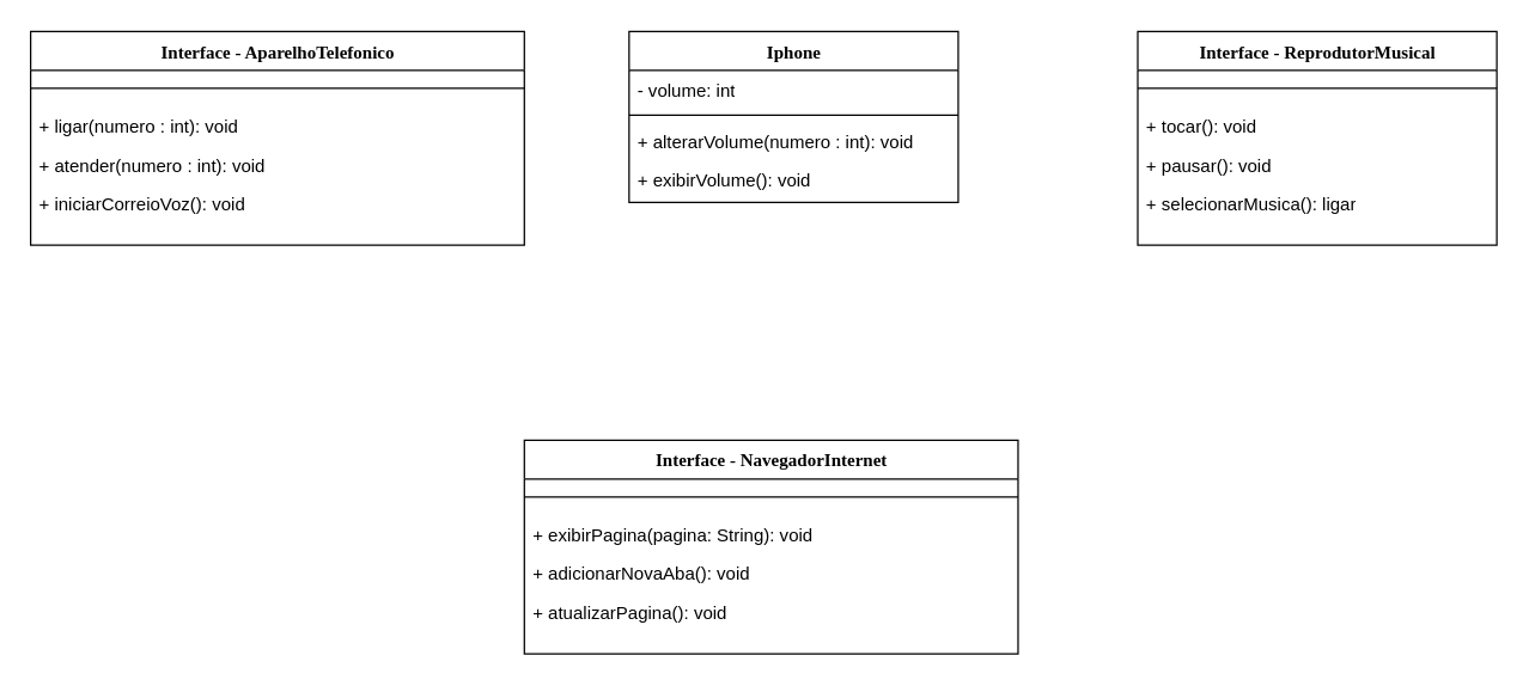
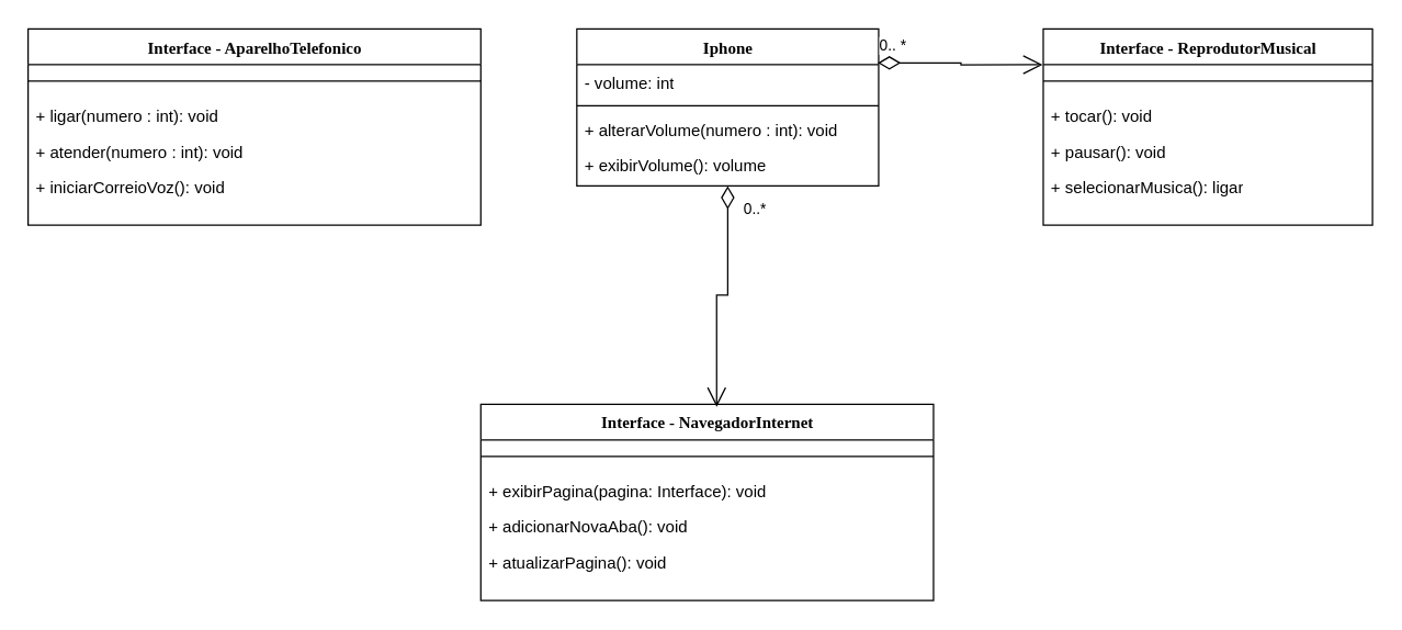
+ <mxCell id="12" value="0.. *" style="endArrow=open;html=1;endSize=12;startArrow=diamondThin;startSize=14;startFill=0;edgeStyle=orthogonalEdgeStyle;align=left;verticalAlign=bottom;rounded=0;exitX=0.997;exitY=-0.044;exitDx=0;exitDy=0;exitPerimeter=0;entryX=-0.002;entryY=0.183;entryDx=0;entryDy=0;entryPerimeter=0;" edge="1" parent="1" source="3" target="7"><mxGeometry x="-1" y="3" relative="1" as="geometry"><mxPoint x="530" y="204" as="sourcePoint" /><mxPoint x="690" y="54" as="targetPoint" /></mxGeometry></mxCell>
- <mxCell id="6" value="+ exibirVolume(): void" style="text;html=1;strokeColor=none;fillColor=none;align=left;verticalAlign=top;spacingLeft=4;spacingRight=4;whiteSpace=wrap;overflow=hidden;rotatable=0;points=[[0,0.5],[1,0.5]];portConstraint=eastwest;" vertex="1" parent="2"><mxGeometry y="86" width="220" height="26" as="geometry" /></mxCell>
+ <mxCell id="6" value="+ exibirVolume(): volume" style="text;html=1;strokeColor=none;fillColor=none;align=left;verticalAlign=top;spacingLeft=4;spacingRight=4;whiteSpace=wrap;overflow=hidden;rotatable=0;points=[[0,0.5],[1,0.5]];portConstraint=eastwest;" vertex="1" parent="2"><mxGeometry y="86" width="220" height="26" as="geometry" /></mxCell>
+ <mxCell id="23" value="0..*" style="endArrow=open;html=1;endSize=12;startArrow=diamondThin;startSize=14;startFill=0;edgeStyle=orthogonalEdgeStyle;align=left;verticalAlign=bottom;rounded=0;entryX=0.521;entryY=0.014;entryDx=0;entryDy=0;entryPerimeter=0;exitX=0.5;exitY=1;exitDx=0;exitDy=0;" edge="1" parent="1" source="2" target="18"><mxGeometry x="-0.695" y="10" relative="1" as="geometry"><mxPoint x="460" y="164" as="sourcePoint" /><mxPoint x="580" y="124" as="targetPoint" /><mxPoint as="offset" /></mxGeometry></mxCell>
- <mxCell id="20" value="+ exibirPagina(pagina: String): void" style="text;html=1;strokeColor=none;fillColor=none;align=left;verticalAlign=top;spacingLeft=4;spacingRight=4;whiteSpace=wrap;overflow=hidden;rotatable=0;points=[[0,0.5],[1,0.5]];portConstraint=eastwest;horizontal=1;" vertex="1" parent="18"><mxGeometry y="50" width="330" height="26" as="geometry" /></mxCell>
+ <mxCell id="20" value="+ exibirPagina(pagina: Interface): void" style="text;html=1;strokeColor=none;fillColor=none;align=left;verticalAlign=top;spacingLeft=4;spacingRight=4;whiteSpace=wrap;overflow=hidden;rotatable=0;points=[[0,0.5],[1,0.5]];portConstraint=eastwest;horizontal=1;" vertex="1" parent="18"><mxGeometry y="50" width="330" height="26" as="geometry" /></mxCell>
